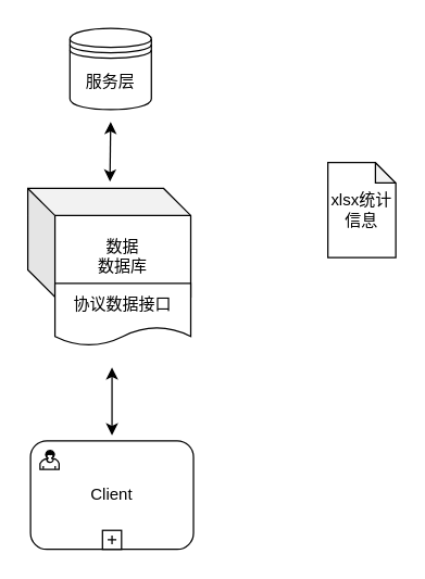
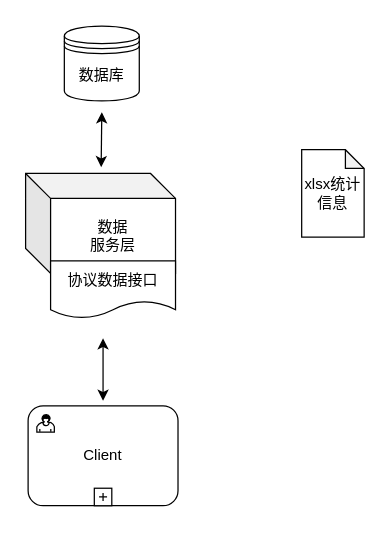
- <mxCell id="2" value="服务层" style="shape=datastore;whiteSpace=wrap;html=1;" vertex="1" parent="1"><mxGeometry x="51" y="20" width="60" height="60" as="geometry" /></mxCell>
+ <mxCell id="2" value="数据库" style="shape=datastore;whiteSpace=wrap;html=1;" vertex="1" parent="1"><mxGeometry x="51" y="20" width="60" height="60" as="geometry" /></mxCell>
- <mxCell id="3" value="数据&lt;br&gt;数据库" style="shape=cube;whiteSpace=wrap;html=1;boundedLbl=1;backgroundOutline=1;darkOpacity=0.05;darkOpacity2=0.1;" vertex="1" parent="1"><mxGeometry x="20" y="138" width="120" height="80" as="geometry" /></mxCell>
+ <mxCell id="3" value="数据&lt;br&gt;服务层" style="shape=cube;whiteSpace=wrap;html=1;boundedLbl=1;backgroundOutline=1;darkOpacity=0.05;darkOpacity2=0.1;" vertex="1" parent="1"><mxGeometry x="20" y="138" width="120" height="80" as="geometry" /></mxCell>
